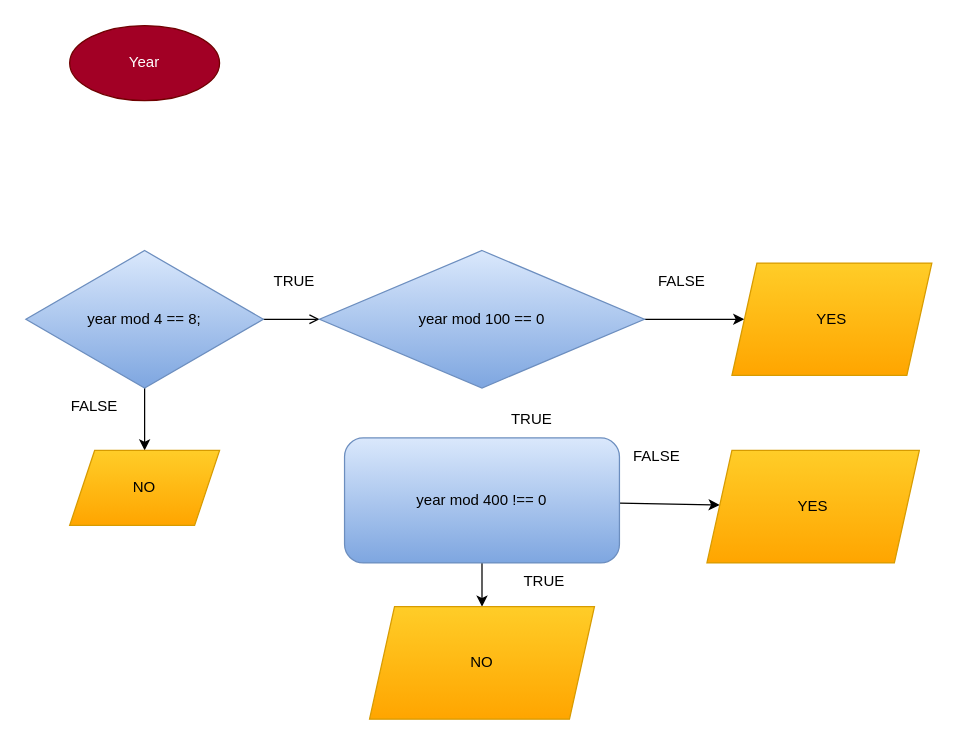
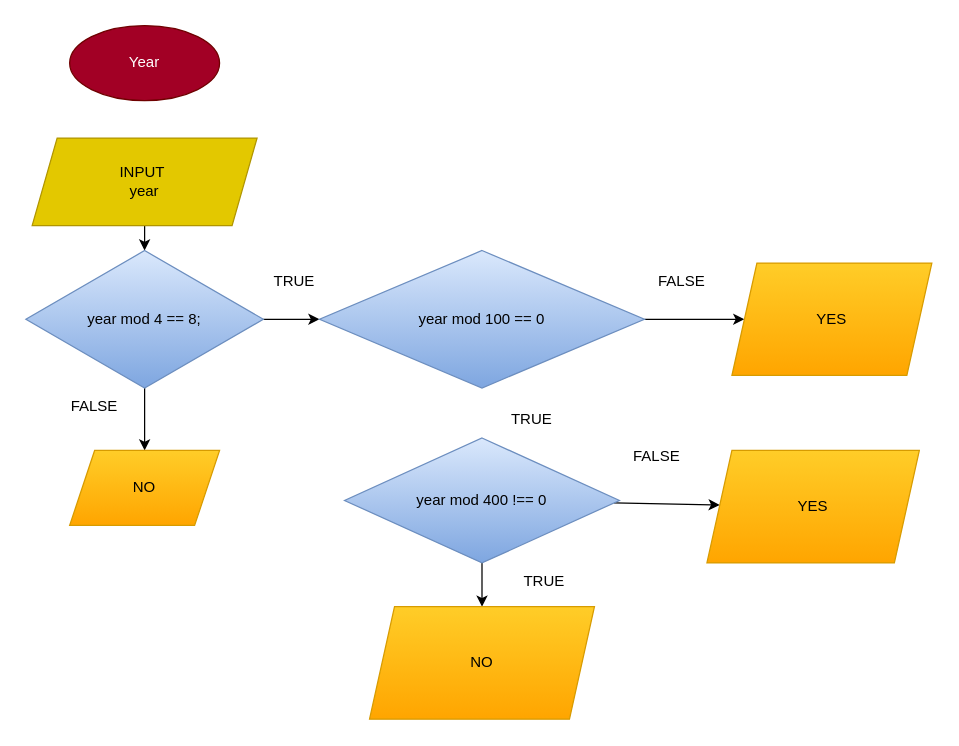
+ <mxCell id="4" value="INPUT&amp;nbsp;&lt;br&gt;year" style="shape=parallelogram;perimeter=parallelogramPerimeter;whiteSpace=wrap;html=1;fixedSize=1;fillColor=#e3c800;fontColor=#000000;strokeColor=#B09500;" vertex="1" parent="1"><mxGeometry x="25" y="110" width="180" height="70" as="geometry" /></mxCell>
+ <mxCell id="3" value="" style="edgeStyle=none;html=1;" edge="1" parent="1" source="4" target="7"><mxGeometry relative="1" as="geometry" /></mxCell>
- <mxCell id="5" value="" style="edgeStyle=none;html=1;endArrow=open;" edge="1" parent="1" source="7" target="9"><mxGeometry relative="1" as="geometry" /></mxCell>
+ <mxCell id="5" value="" style="edgeStyle=none;html=1;" edge="1" parent="1" source="7" target="9"><mxGeometry relative="1" as="geometry" /></mxCell>
- <mxCell id="13" value="year mod 400 !== 0" style="whiteSpace=wrap;html=1;fillColor=#dae8fc;gradientColor=#7ea6e0;strokeColor=#6c8ebf;rounded=1;" vertex="1" parent="1"><mxGeometry x="275" y="350" width="220" height="100" as="geometry" /></mxCell>
+ <mxCell id="13" value="year mod 400 !== 0" style="rhombus;whiteSpace=wrap;html=1;fillColor=#dae8fc;gradientColor=#7ea6e0;strokeColor=#6c8ebf;" vertex="1" parent="1"><mxGeometry x="275" y="350" width="220" height="100" as="geometry" /></mxCell>
